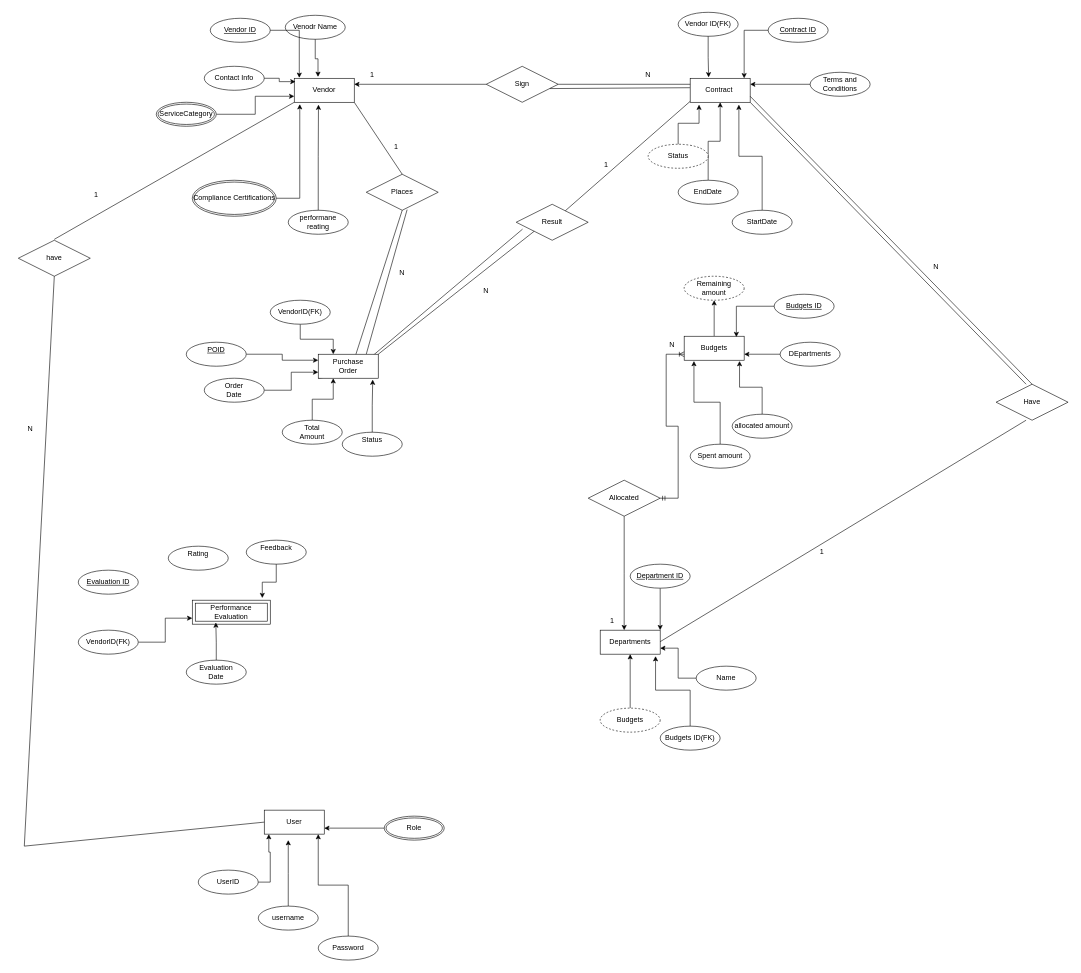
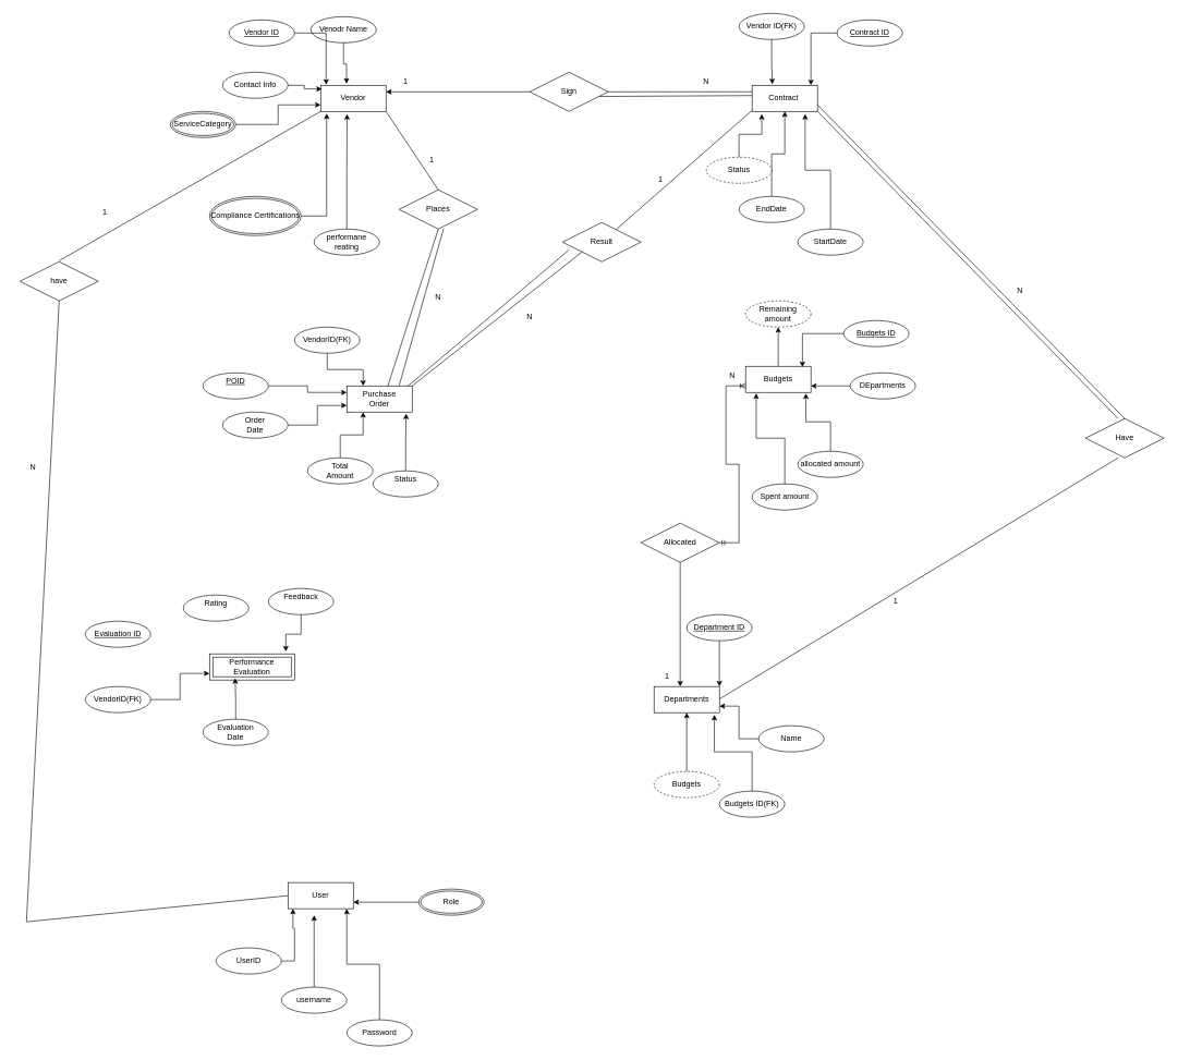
- <mxCell id="16" style="edgeStyle=orthogonalEdgeStyle;rounded=0;orthogonalLoop=1;jettySize=auto;html=1;entryX=1;entryY=0.25;entryDx=0;entryDy=0;" edge="1" parent="1" source="17" target="11"><mxGeometry relative="1" as="geometry" /></mxCell>
- <mxCell id="17" value="Terms and Conditions" style="ellipse;whiteSpace=wrap;html=1;align=center;" vertex="1" parent="1"><mxGeometry x="1350" y="120" width="100" height="40" as="geometry" /></mxCell>
